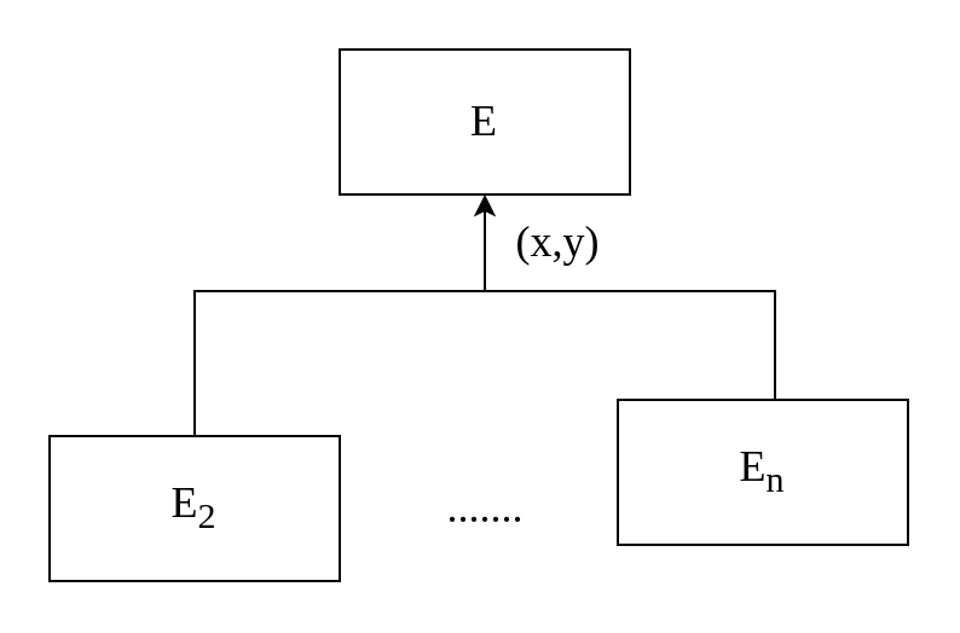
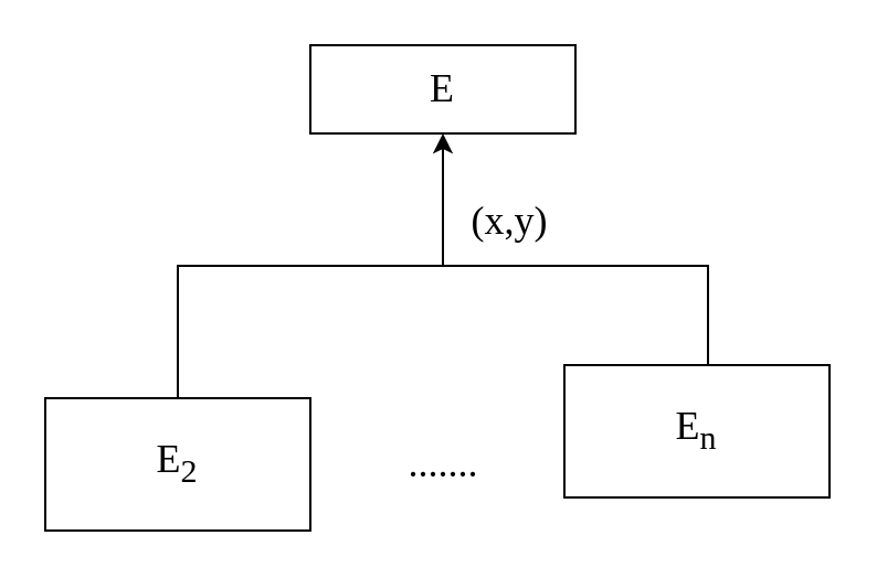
- <mxCell id="3" value="&lt;font style=&quot;font-size: 18px;&quot; face=&quot;Times New Roman&quot;&gt;E&lt;/font&gt;" style="rounded=0;whiteSpace=wrap;html=1;" vertex="1" parent="1"><mxGeometry x="140" y="20" width="120" height="60" as="geometry" /></mxCell>
+ <mxCell id="3" value="&lt;font style=&quot;font-size: 18px;&quot; face=&quot;Times New Roman&quot;&gt;E&lt;/font&gt;" style="rounded=0;whiteSpace=wrap;html=1;" vertex="1" parent="1"><mxGeometry x="140" y="20" width="120" height="40" as="geometry" /></mxCell>
